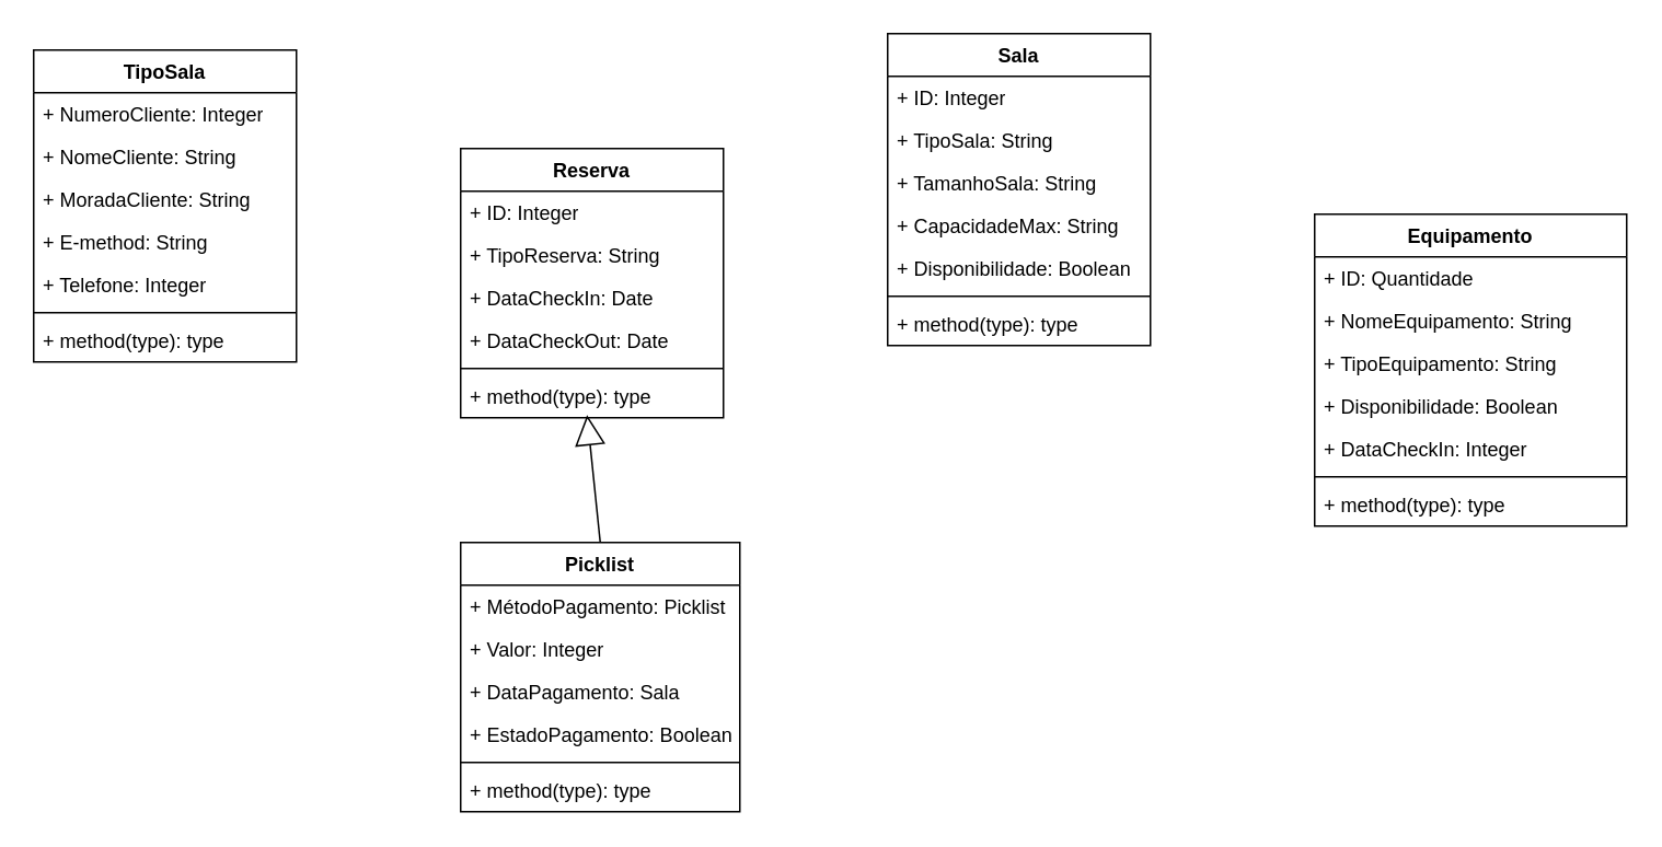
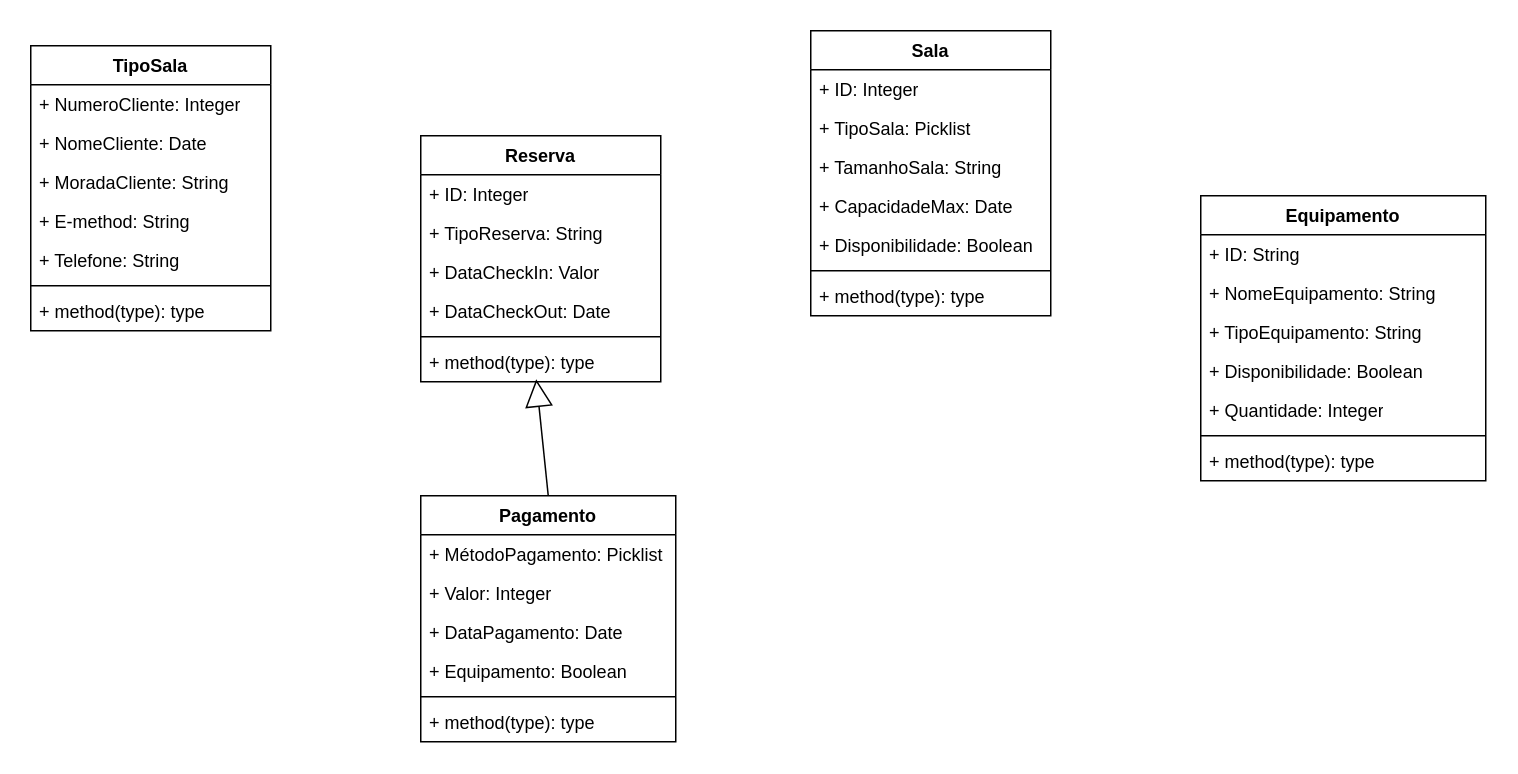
- <mxCell id="12" value="+ TipoSala: String" style="text;strokeColor=none;fillColor=none;align=left;verticalAlign=top;spacingLeft=4;spacingRight=4;overflow=hidden;rotatable=0;points=[[0,0.5],[1,0.5]];portConstraint=eastwest;whiteSpace=wrap;html=1;" parent="10" vertex="1"><mxGeometry y="52" width="160" height="26" as="geometry" /></mxCell>
+ <mxCell id="12" value="+ TipoSala: Picklist" style="text;strokeColor=none;fillColor=none;align=left;verticalAlign=top;spacingLeft=4;spacingRight=4;overflow=hidden;rotatable=0;points=[[0,0.5],[1,0.5]];portConstraint=eastwest;whiteSpace=wrap;html=1;" parent="10" vertex="1"><mxGeometry y="52" width="160" height="26" as="geometry" /></mxCell>
- <mxCell id="4" value="+ NomeCliente: String" style="text;strokeColor=none;fillColor=none;align=left;verticalAlign=top;spacingLeft=4;spacingRight=4;overflow=hidden;rotatable=0;points=[[0,0.5],[1,0.5]];portConstraint=eastwest;whiteSpace=wrap;html=1;" parent="2" vertex="1"><mxGeometry y="52" width="160" height="26" as="geometry" /></mxCell>
+ <mxCell id="4" value="+ NomeCliente: Date" style="text;strokeColor=none;fillColor=none;align=left;verticalAlign=top;spacingLeft=4;spacingRight=4;overflow=hidden;rotatable=0;points=[[0,0.5],[1,0.5]];portConstraint=eastwest;whiteSpace=wrap;html=1;" parent="2" vertex="1"><mxGeometry y="52" width="160" height="26" as="geometry" /></mxCell>
- <mxCell id="14" value="+ CapacidadeMax: String" style="text;strokeColor=none;fillColor=none;align=left;verticalAlign=top;spacingLeft=4;spacingRight=4;overflow=hidden;rotatable=0;points=[[0,0.5],[1,0.5]];portConstraint=eastwest;whiteSpace=wrap;html=1;" parent="10" vertex="1"><mxGeometry y="104" width="160" height="26" as="geometry" /></mxCell>
+ <mxCell id="14" value="+ CapacidadeMax: Date" style="text;strokeColor=none;fillColor=none;align=left;verticalAlign=top;spacingLeft=4;spacingRight=4;overflow=hidden;rotatable=0;points=[[0,0.5],[1,0.5]];portConstraint=eastwest;whiteSpace=wrap;html=1;" parent="10" vertex="1"><mxGeometry y="104" width="160" height="26" as="geometry" /></mxCell>
- <mxCell id="26" value="+ ID: Quantidade" style="text;strokeColor=none;fillColor=none;align=left;verticalAlign=top;spacingLeft=4;spacingRight=4;overflow=hidden;rotatable=0;points=[[0,0.5],[1,0.5]];portConstraint=eastwest;whiteSpace=wrap;html=1;" parent="25" vertex="1"><mxGeometry y="26" width="190" height="26" as="geometry" /></mxCell>
+ <mxCell id="26" value="+ ID: String" style="text;strokeColor=none;fillColor=none;align=left;verticalAlign=top;spacingLeft=4;spacingRight=4;overflow=hidden;rotatable=0;points=[[0,0.5],[1,0.5]];portConstraint=eastwest;whiteSpace=wrap;html=1;" parent="25" vertex="1"><mxGeometry y="26" width="190" height="26" as="geometry" /></mxCell>
- <mxCell id="7" value="+ Telefone: Integer" style="text;strokeColor=none;fillColor=none;align=left;verticalAlign=top;spacingLeft=4;spacingRight=4;overflow=hidden;rotatable=0;points=[[0,0.5],[1,0.5]];portConstraint=eastwest;whiteSpace=wrap;html=1;" parent="2" vertex="1"><mxGeometry y="130" width="160" height="26" as="geometry" /></mxCell>
+ <mxCell id="7" value="+ Telefone: String" style="text;strokeColor=none;fillColor=none;align=left;verticalAlign=top;spacingLeft=4;spacingRight=4;overflow=hidden;rotatable=0;points=[[0,0.5],[1,0.5]];portConstraint=eastwest;whiteSpace=wrap;html=1;" parent="2" vertex="1"><mxGeometry y="130" width="160" height="26" as="geometry" /></mxCell>
- <mxCell id="21" value="+ DataCheckIn: Date" style="text;strokeColor=none;fillColor=none;align=left;verticalAlign=top;spacingLeft=4;spacingRight=4;overflow=hidden;rotatable=0;points=[[0,0.5],[1,0.5]];portConstraint=eastwest;whiteSpace=wrap;html=1;" parent="18" vertex="1"><mxGeometry y="78" width="160" height="26" as="geometry" /></mxCell>
+ <mxCell id="21" value="+ DataCheckIn: Valor" style="text;strokeColor=none;fillColor=none;align=left;verticalAlign=top;spacingLeft=4;spacingRight=4;overflow=hidden;rotatable=0;points=[[0,0.5],[1,0.5]];portConstraint=eastwest;whiteSpace=wrap;html=1;" parent="18" vertex="1"><mxGeometry y="78" width="160" height="26" as="geometry" /></mxCell>
- <mxCell id="30" value="+ DataCheckIn: Integer" style="text;strokeColor=none;fillColor=none;align=left;verticalAlign=top;spacingLeft=4;spacingRight=4;overflow=hidden;rotatable=0;points=[[0,0.5],[1,0.5]];portConstraint=eastwest;whiteSpace=wrap;html=1;" parent="25" vertex="1"><mxGeometry y="130" width="190" height="26" as="geometry" /></mxCell>
+ <mxCell id="30" value="+ Quantidade: Integer" style="text;strokeColor=none;fillColor=none;align=left;verticalAlign=top;spacingLeft=4;spacingRight=4;overflow=hidden;rotatable=0;points=[[0,0.5],[1,0.5]];portConstraint=eastwest;whiteSpace=wrap;html=1;" parent="25" vertex="1"><mxGeometry y="130" width="190" height="26" as="geometry" /></mxCell>
- <mxCell id="33" value="Picklist" style="swimlane;fontStyle=1;align=center;verticalAlign=top;childLayout=stackLayout;horizontal=1;startSize=26;horizontalStack=0;resizeParent=1;resizeParentMax=0;resizeLast=0;collapsible=1;marginBottom=0;whiteSpace=wrap;html=1;" parent="1" vertex="1"><mxGeometry x="280" y="330" width="170" height="164" as="geometry" /></mxCell>
+ <mxCell id="33" value="Pagamento" style="swimlane;fontStyle=1;align=center;verticalAlign=top;childLayout=stackLayout;horizontal=1;startSize=26;horizontalStack=0;resizeParent=1;resizeParentMax=0;resizeLast=0;collapsible=1;marginBottom=0;whiteSpace=wrap;html=1;" parent="1" vertex="1"><mxGeometry x="280" y="330" width="170" height="164" as="geometry" /></mxCell>
- <mxCell id="36" value="+ DataPagamento: Sala" style="text;strokeColor=none;fillColor=none;align=left;verticalAlign=top;spacingLeft=4;spacingRight=4;overflow=hidden;rotatable=0;points=[[0,0.5],[1,0.5]];portConstraint=eastwest;whiteSpace=wrap;html=1;" parent="33" vertex="1"><mxGeometry y="78" width="170" height="26" as="geometry" /></mxCell>
+ <mxCell id="36" value="+ DataPagamento: Date" style="text;strokeColor=none;fillColor=none;align=left;verticalAlign=top;spacingLeft=4;spacingRight=4;overflow=hidden;rotatable=0;points=[[0,0.5],[1,0.5]];portConstraint=eastwest;whiteSpace=wrap;html=1;" parent="33" vertex="1"><mxGeometry y="78" width="170" height="26" as="geometry" /></mxCell>
- <mxCell id="37" value="+ EstadoPagamento: Boolean" style="text;strokeColor=none;fillColor=none;align=left;verticalAlign=top;spacingLeft=4;spacingRight=4;overflow=hidden;rotatable=0;points=[[0,0.5],[1,0.5]];portConstraint=eastwest;whiteSpace=wrap;html=1;" parent="33" vertex="1"><mxGeometry y="104" width="170" height="26" as="geometry" /></mxCell>
+ <mxCell id="37" value="+ Equipamento: Boolean" style="text;strokeColor=none;fillColor=none;align=left;verticalAlign=top;spacingLeft=4;spacingRight=4;overflow=hidden;rotatable=0;points=[[0,0.5],[1,0.5]];portConstraint=eastwest;whiteSpace=wrap;html=1;" parent="33" vertex="1"><mxGeometry y="104" width="170" height="26" as="geometry" /></mxCell>
